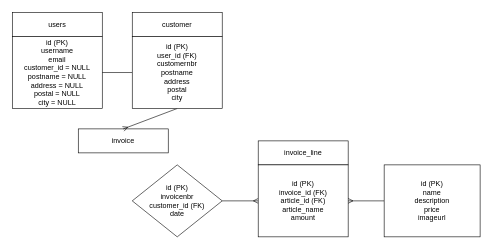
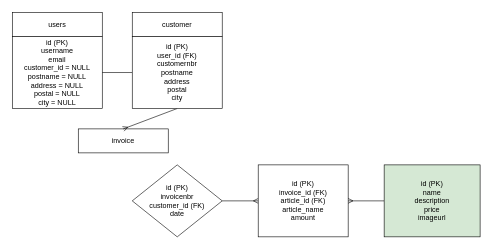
- <mxCell id="11" value="invoice_line" style="whiteSpace=wrap;html=1;" vertex="1" parent="1"><mxGeometry x="430" y="234" width="150" height="40" as="geometry" /></mxCell>
- <mxCell id="14" value="id (PK)&lt;br&gt;name&lt;br&gt;description&lt;br&gt;price&lt;br&gt;imageurl" style="whiteSpace=wrap;html=1;" vertex="1" parent="1"><mxGeometry x="640" y="274" width="160" height="120" as="geometry" /></mxCell>
+ <mxCell id="14" value="id (PK)&lt;br&gt;name&lt;br&gt;description&lt;br&gt;price&lt;br&gt;imageurl" style="whiteSpace=wrap;html=1;fillColor=#d5e8d4;" vertex="1" parent="1"><mxGeometry x="640" y="274" width="160" height="120" as="geometry" /></mxCell>
